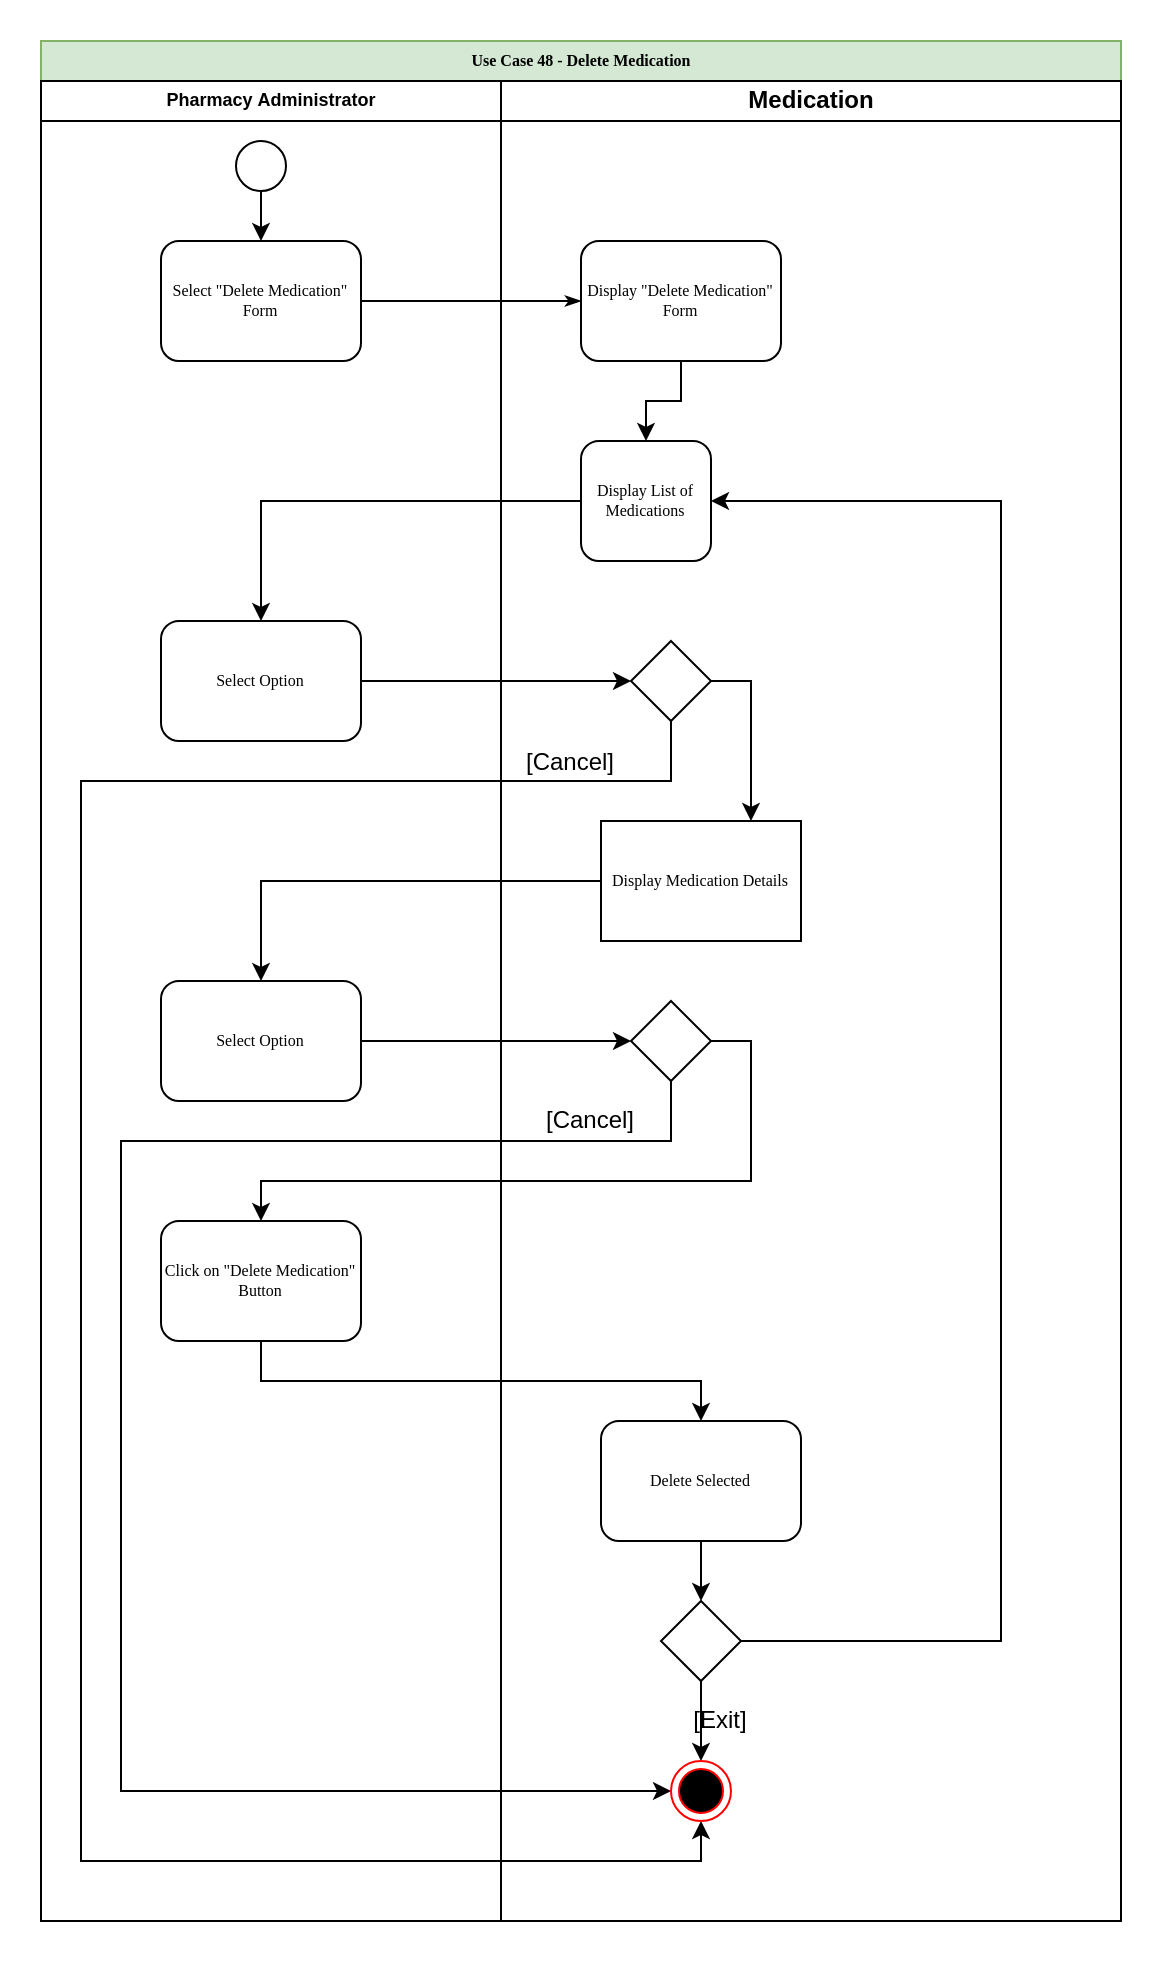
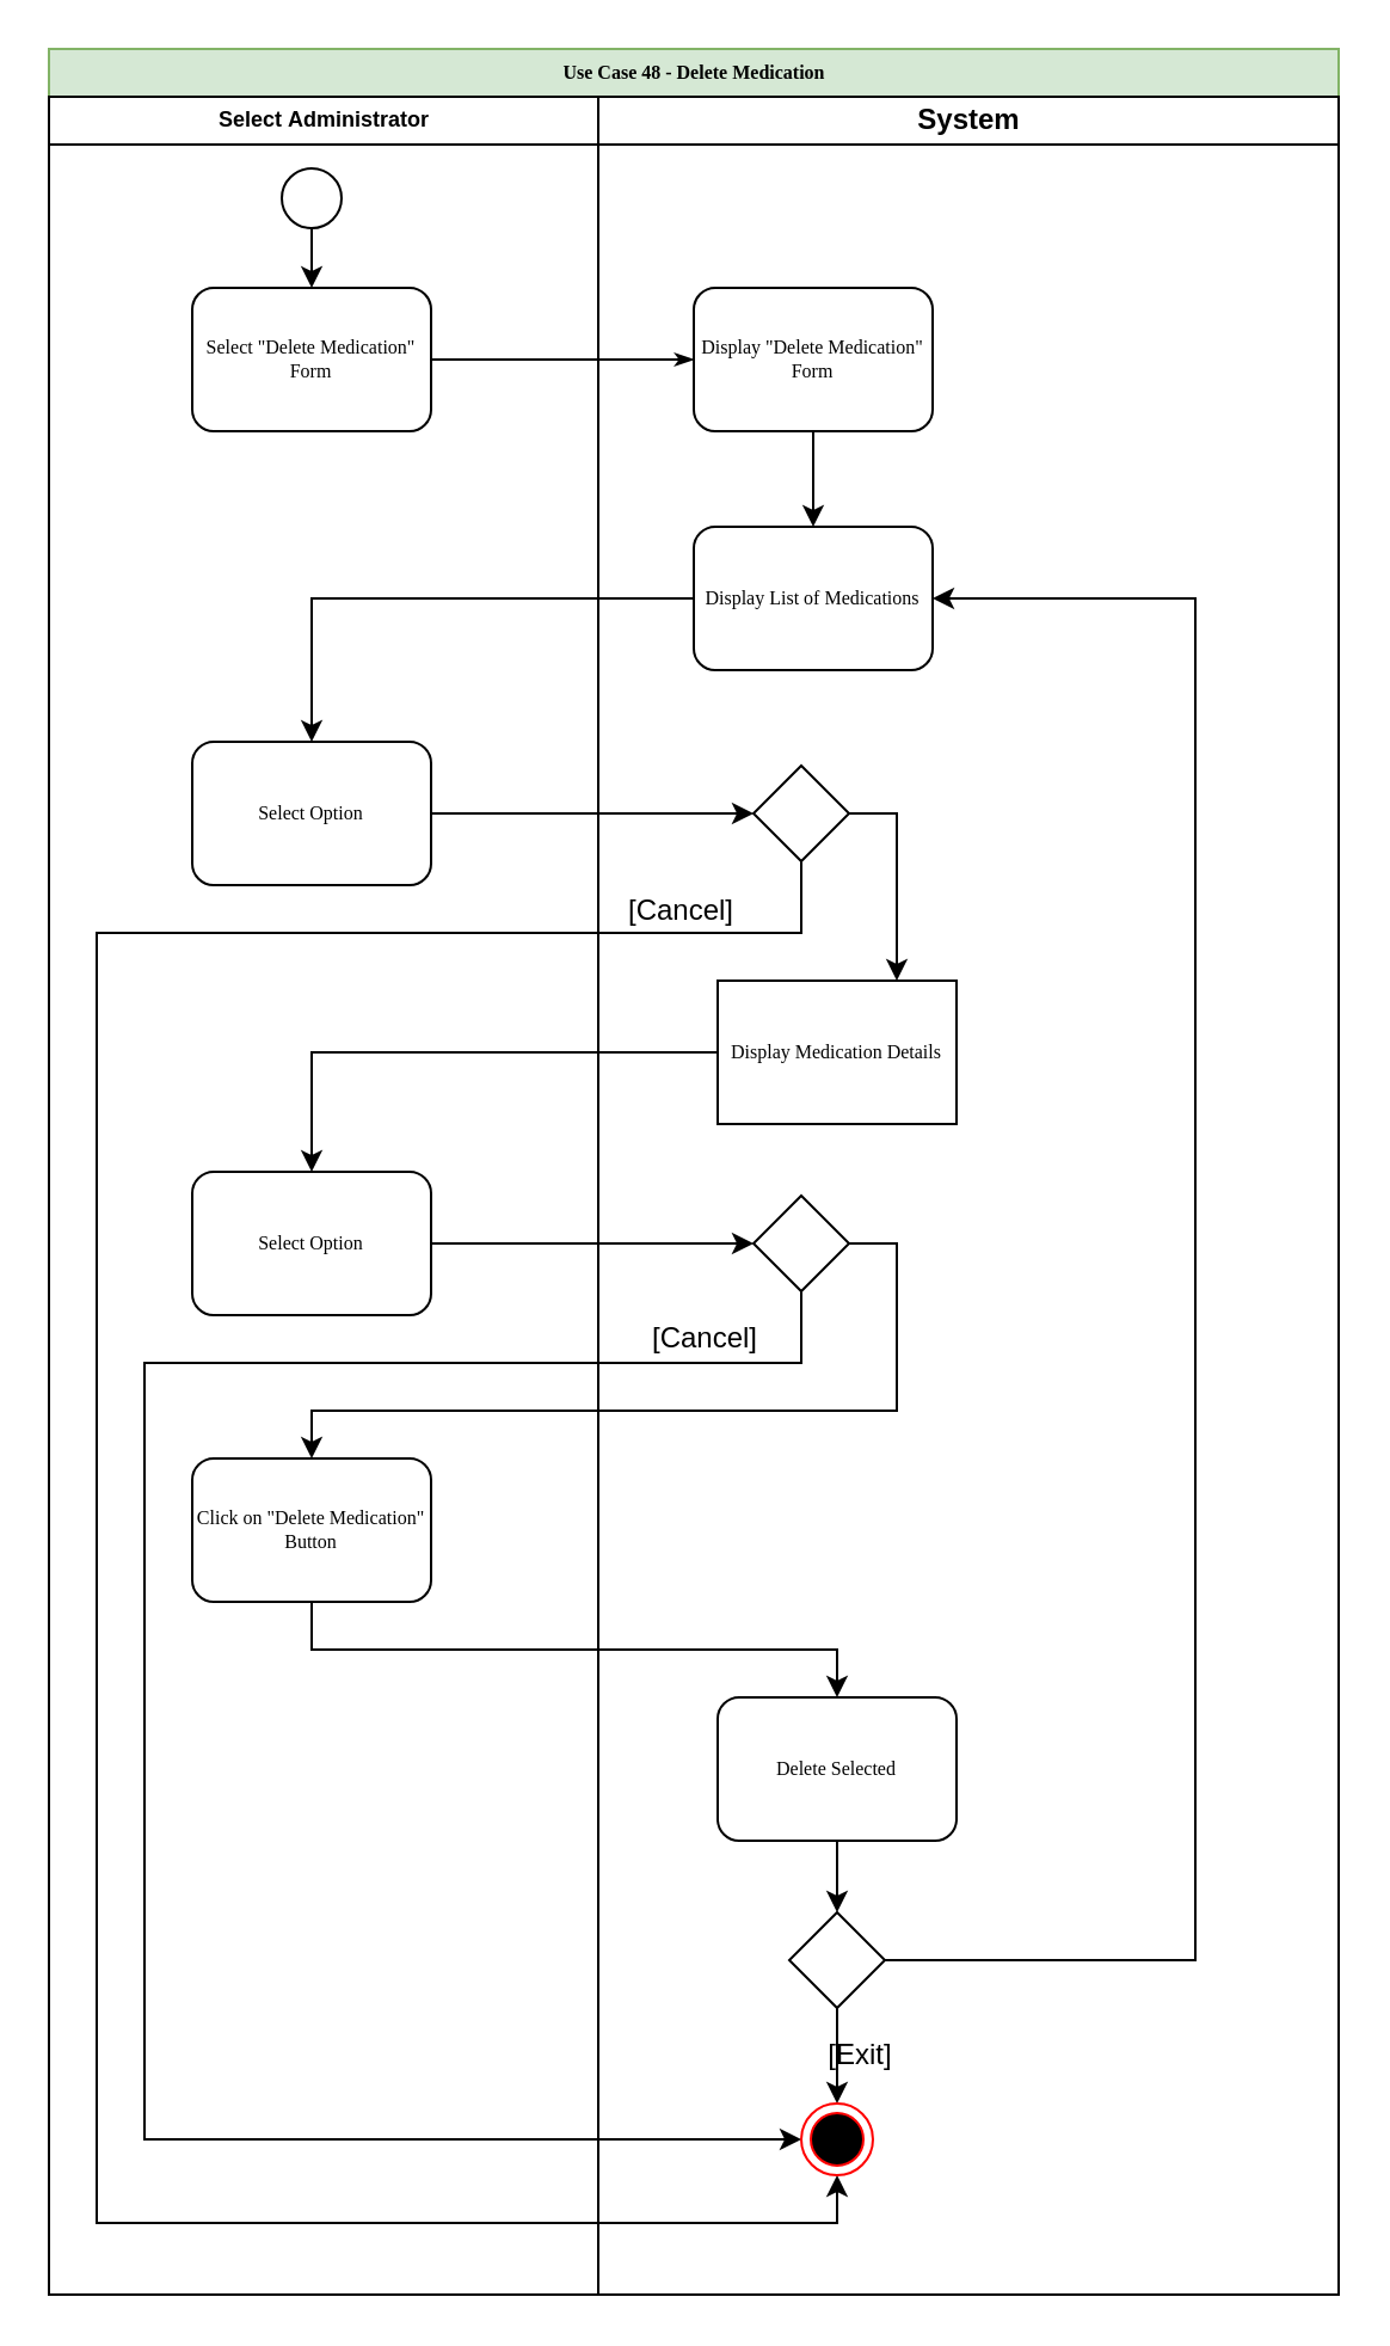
- <mxCell id="3" value="&lt;span lang=&quot;EN-NZ&quot; style=&quot;font-size: 9px; font-family: arial, sans-serif;&quot;&gt;Pharmacy&amp;nbsp;&lt;/span&gt;Administrator" style="swimlane;html=1;startSize=20;fontSize=9;" parent="2" vertex="1"><mxGeometry y="20" width="230" height="920" as="geometry" /></mxCell>
+ <mxCell id="3" value="&lt;span lang=&quot;EN-NZ&quot; style=&quot;font-size: 9px; font-family: arial, sans-serif;&quot;&gt;Select&amp;nbsp;&lt;/span&gt;Administrator" style="swimlane;html=1;startSize=20;fontSize=9;" parent="2" vertex="1"><mxGeometry y="20" width="230" height="920" as="geometry" /></mxCell>
- <mxCell id="17" value="Medication" style="swimlane;html=1;startSize=20;" parent="2" vertex="1"><mxGeometry x="230" y="20" width="310" height="920" as="geometry" /></mxCell>
+ <mxCell id="17" value="System" style="swimlane;html=1;startSize=20;" parent="2" vertex="1"><mxGeometry x="230" y="20" width="310" height="920" as="geometry" /></mxCell>
- <mxCell id="29" value="Display List of Medications" style="rounded=1;whiteSpace=wrap;html=1;shadow=0;labelBackgroundColor=none;strokeWidth=1;fontFamily=Verdana;fontSize=8;align=center;" parent="17" vertex="1"><mxGeometry x="40" y="180" width="65" height="60" as="geometry" /></mxCell>
+ <mxCell id="29" value="Display List of Medications" style="rounded=1;whiteSpace=wrap;html=1;shadow=0;labelBackgroundColor=none;strokeWidth=1;fontFamily=Verdana;fontSize=8;align=center;" parent="17" vertex="1"><mxGeometry x="40" y="180" width="100" height="60" as="geometry" /></mxCell>
